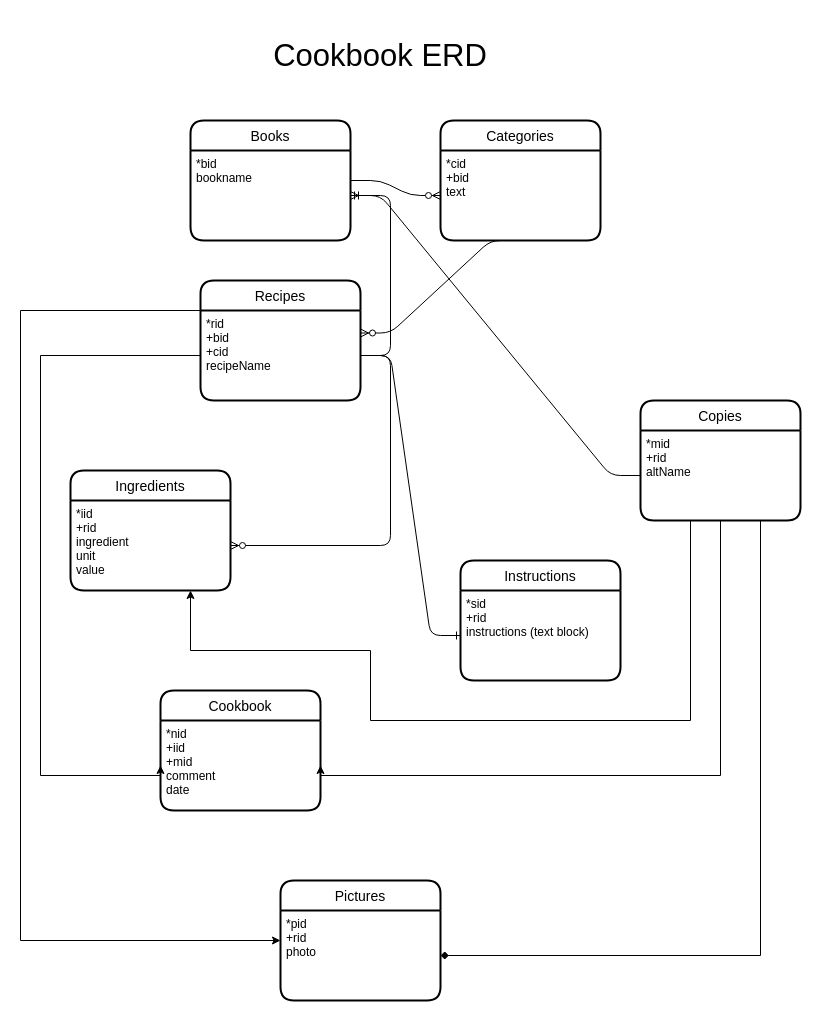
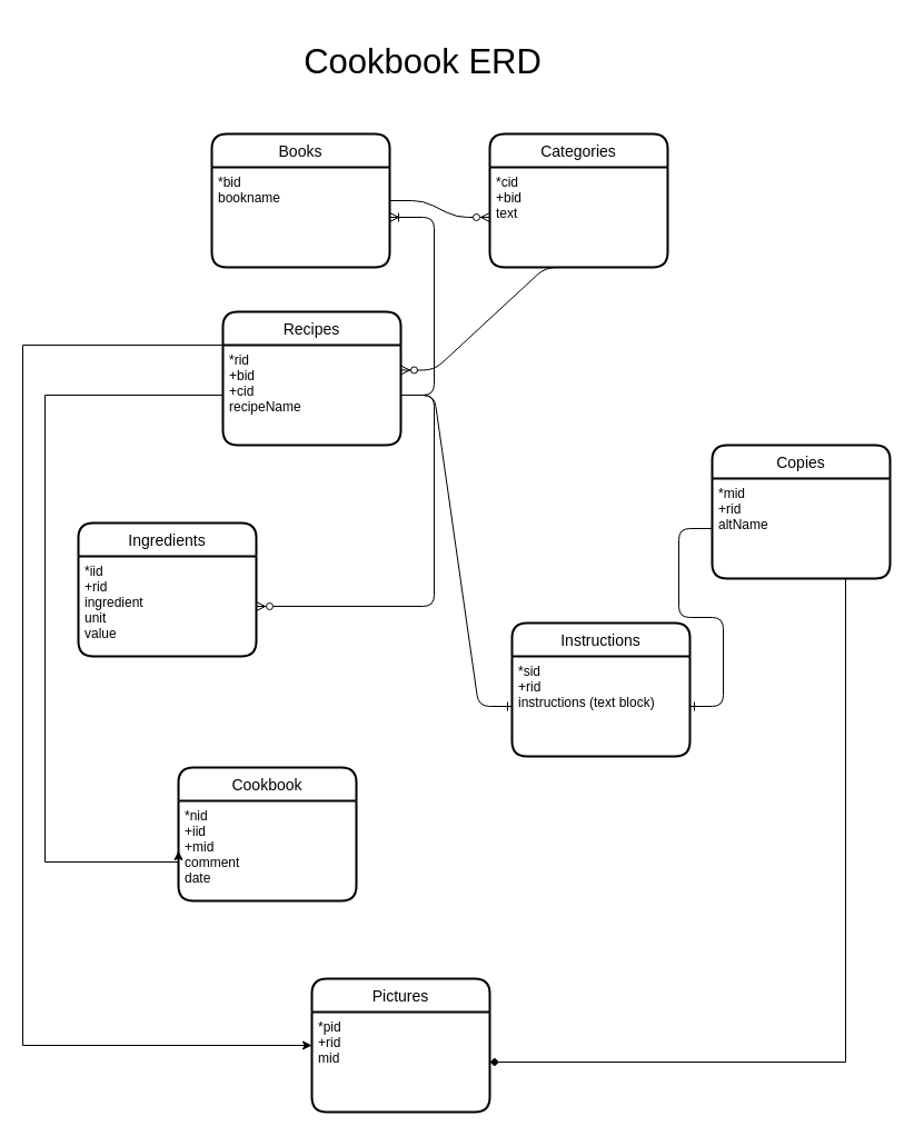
- <mxCell id="25" value="" style="edgeStyle=entityRelationEdgeStyle;fontSize=12;html=1;endArrow=ERone;endFill=1;exitX=0;exitY=0.5;exitDx=0;exitDy=0;" edge="1" parent="1" source="19" target="3"><mxGeometry width="100" height="100" relative="1" as="geometry"><mxPoint x="230" y="448" as="sourcePoint" /><mxPoint x="478" y="653" as="targetPoint" /></mxGeometry></mxCell>
+ <mxCell id="25" value="" style="edgeStyle=entityRelationEdgeStyle;fontSize=12;html=1;endArrow=ERone;endFill=1;exitX=0;exitY=0.5;exitDx=0;exitDy=0;" edge="1" parent="1" source="19" target="10"><mxGeometry width="100" height="100" relative="1" as="geometry"><mxPoint x="230" y="448" as="sourcePoint" /><mxPoint x="478" y="653" as="targetPoint" /></mxGeometry></mxCell>
- <mxCell id="28" style="edgeStyle=orthogonalEdgeStyle;rounded=0;orthogonalLoop=1;jettySize=auto;html=1;entryX=0.75;entryY=1;entryDx=0;entryDy=0;" edge="1" parent="1" source="19" target="14"><mxGeometry relative="1" as="geometry"><Array as="points"><mxPoint x="690" y="720" /><mxPoint x="370" y="720" /><mxPoint x="370" y="650" /><mxPoint x="190" y="650" /></Array></mxGeometry></mxCell>
- <mxCell id="27" style="edgeStyle=orthogonalEdgeStyle;rounded=0;orthogonalLoop=1;jettySize=auto;html=1;entryX=1;entryY=0.5;entryDx=0;entryDy=0;" edge="1" parent="1" source="19" target="16"><mxGeometry relative="1" as="geometry"><Array as="points"><mxPoint x="720" y="775" /></Array></mxGeometry></mxCell>
- <mxCell id="12" value="*pid&#10;+rid&#10;photo" style="align=left;strokeColor=none;fillColor=none;spacingLeft=4;fontSize=12;verticalAlign=top;resizable=0;rotatable=0;part=1;" vertex="1" parent="11"><mxGeometry y="30" width="160" height="90" as="geometry" /></mxCell>
+ <mxCell id="12" value="*pid&#10;+rid&#10;mid" style="align=left;strokeColor=none;fillColor=none;spacingLeft=4;fontSize=12;verticalAlign=top;resizable=0;rotatable=0;part=1;" vertex="1" parent="11"><mxGeometry y="30" width="160" height="90" as="geometry" /></mxCell>
